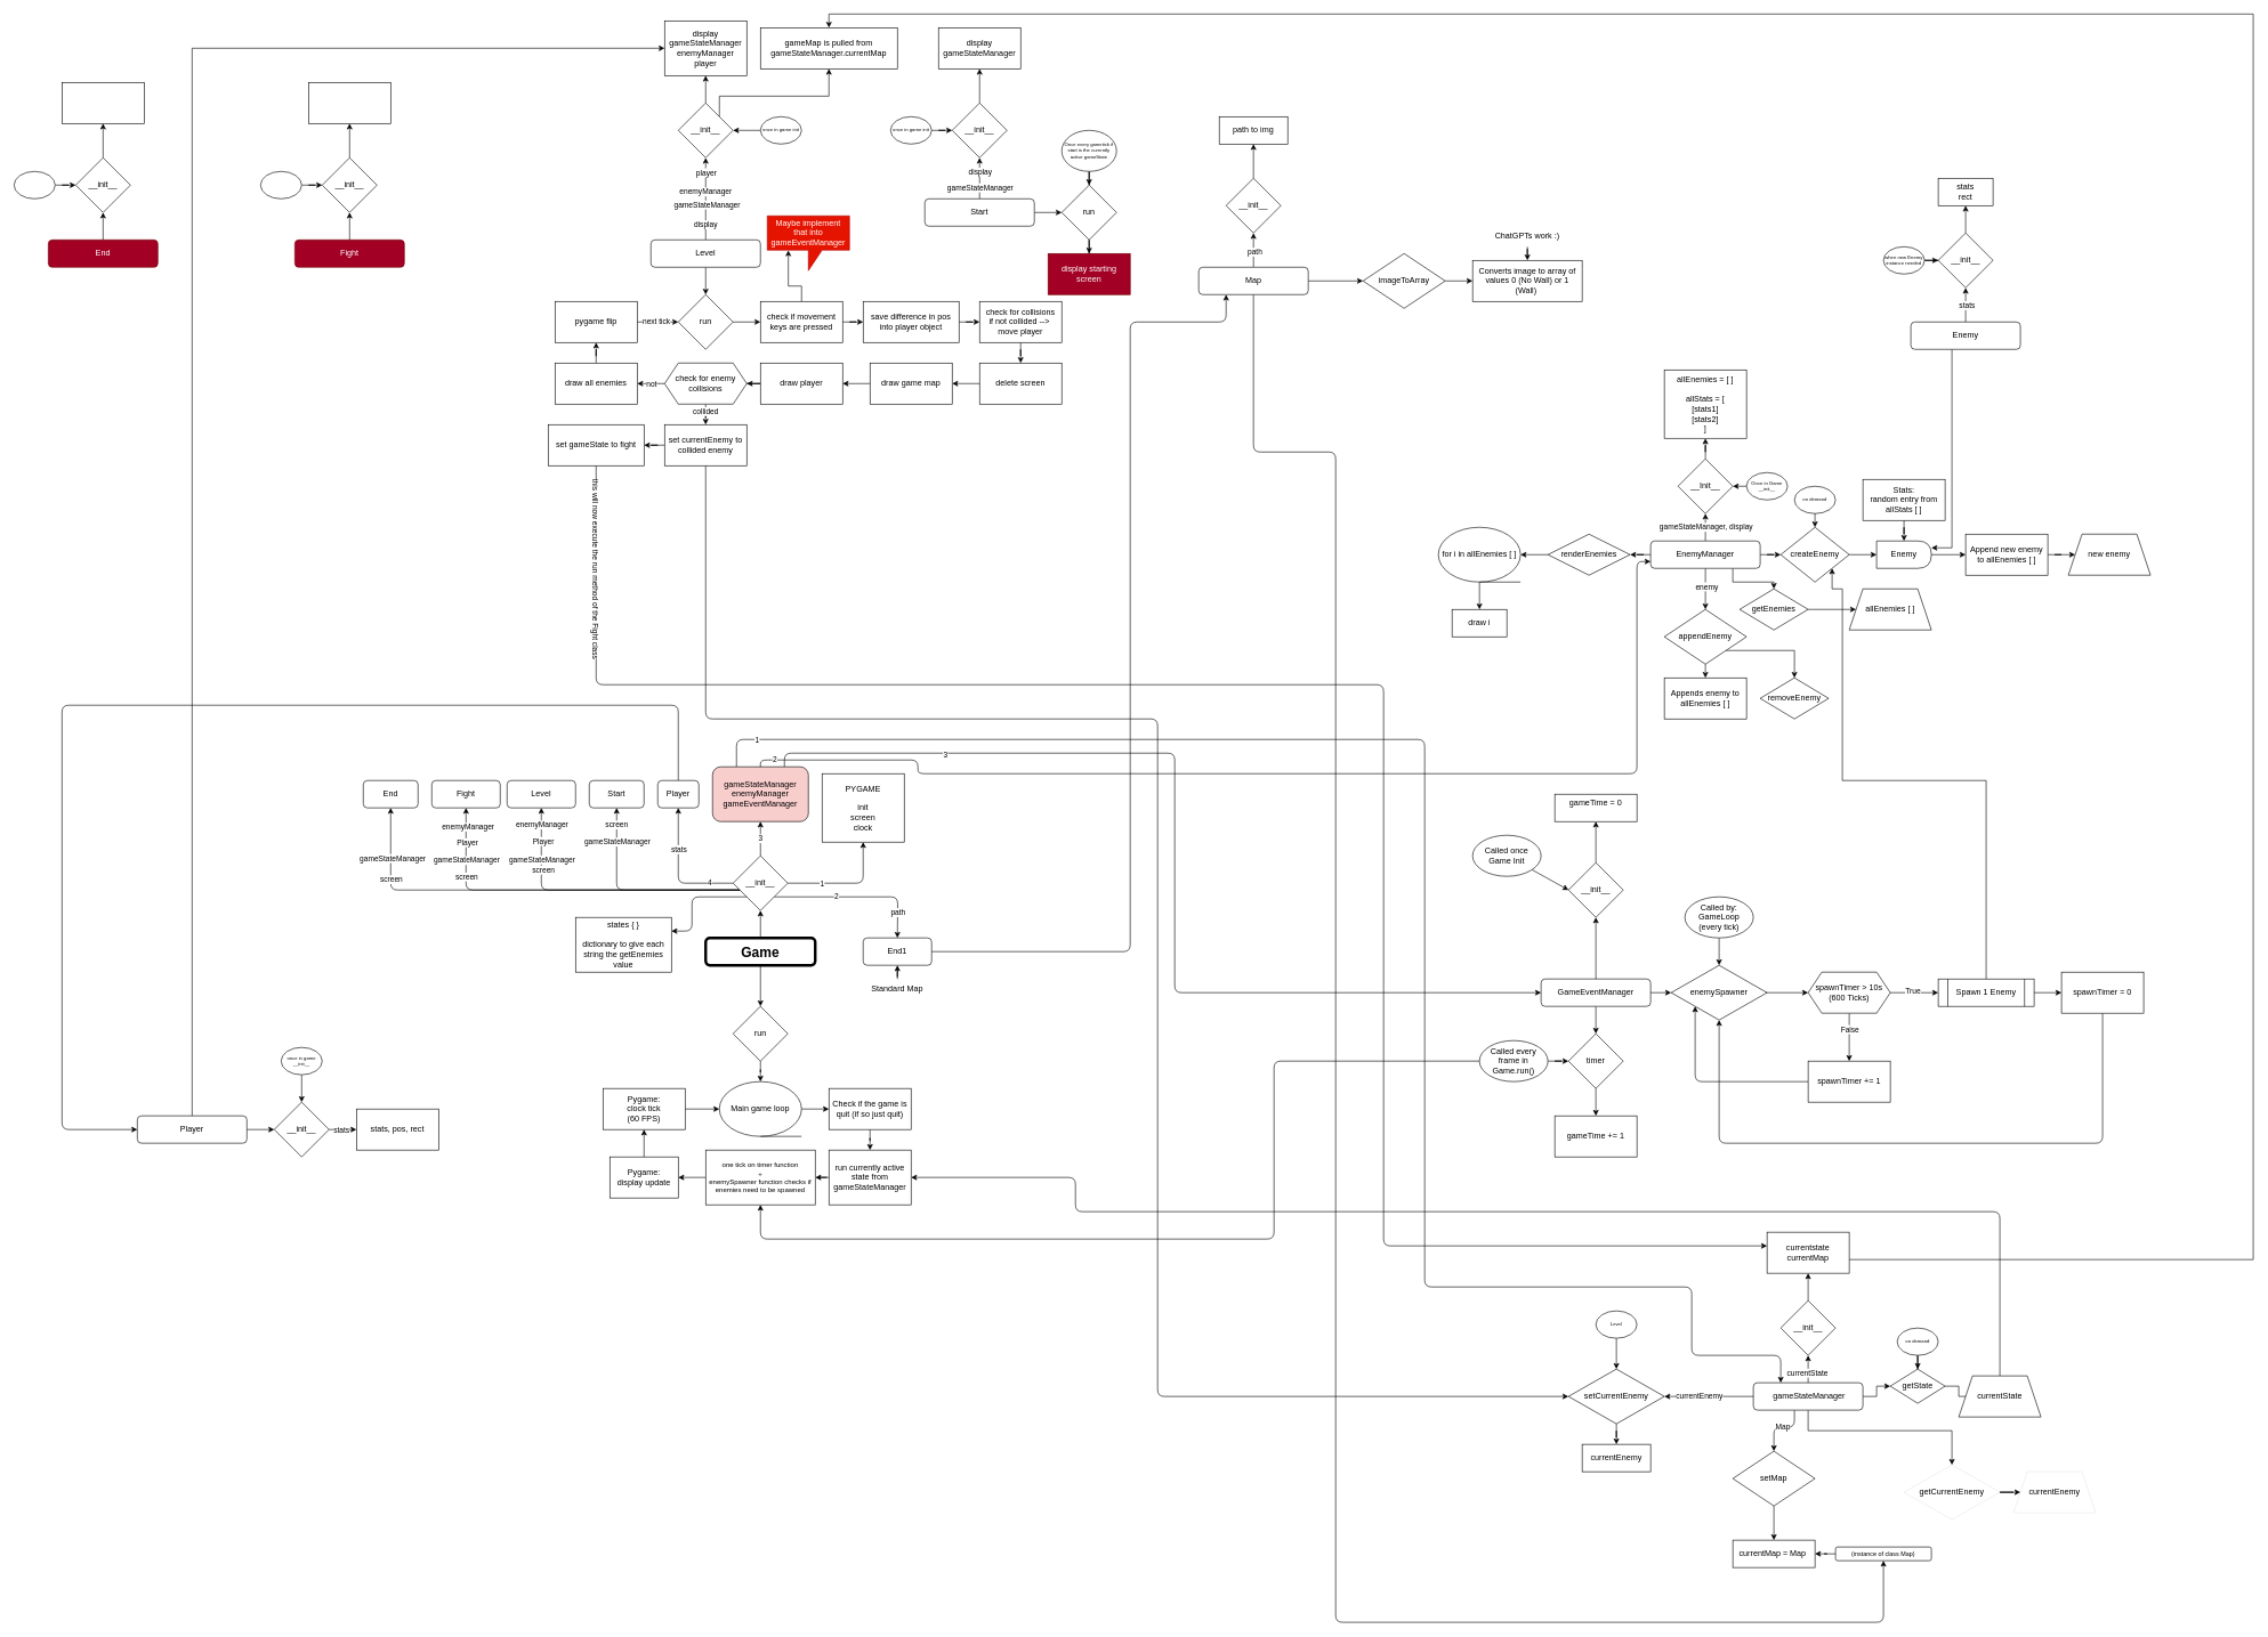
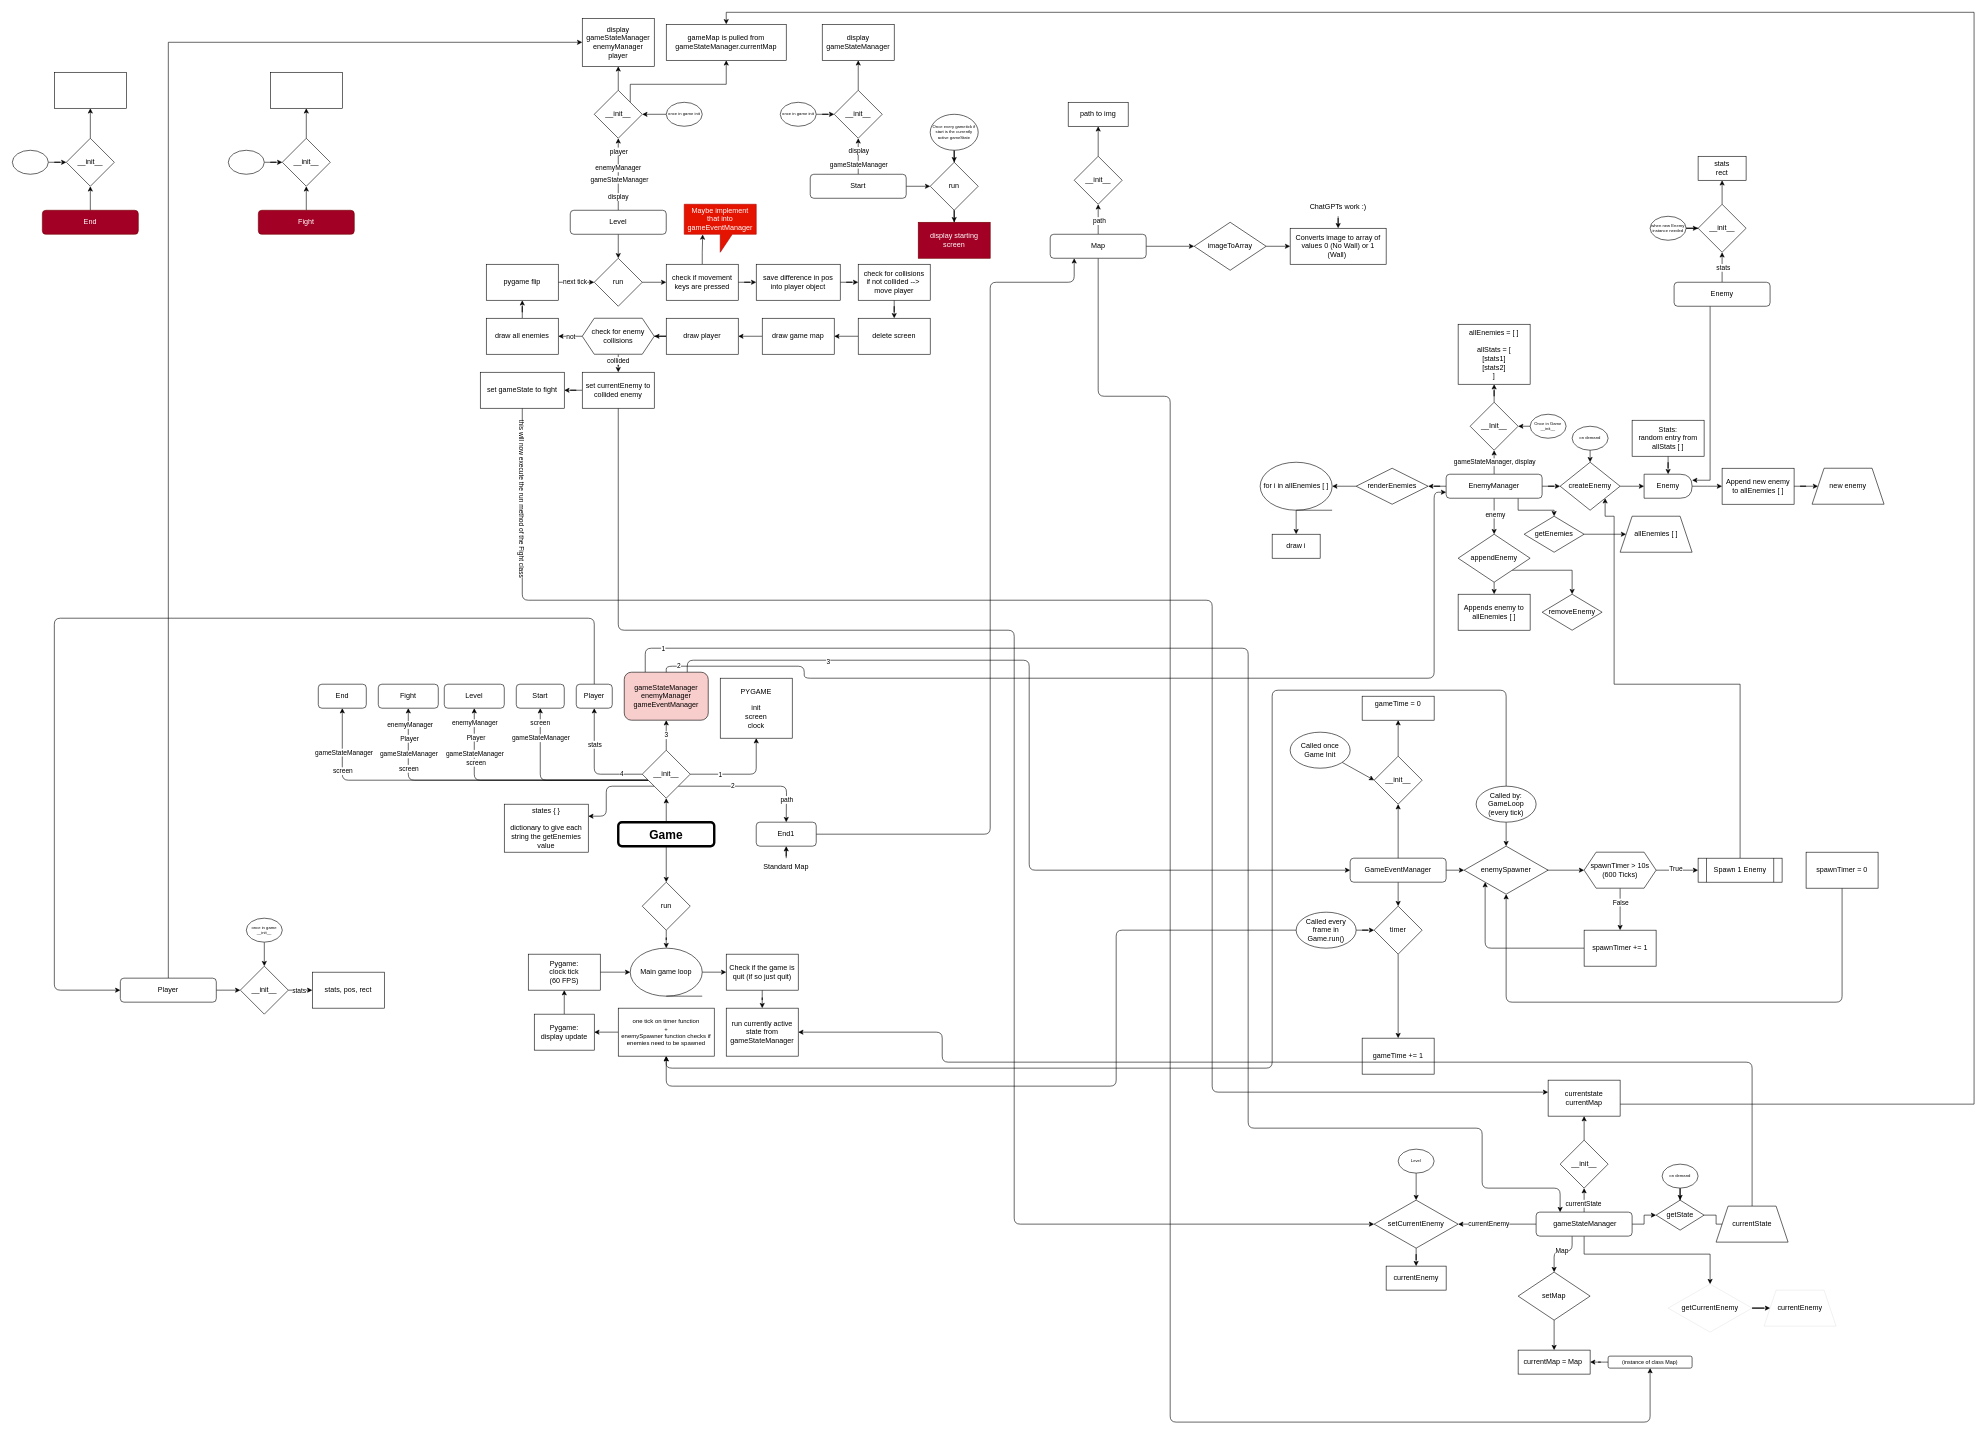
- <mxCell id="272" value="Maybe implement that into gameEventManager" style="shape=callout;whiteSpace=wrap;html=1;perimeter=calloutPerimeter;fillColor=#e51400;fontColor=#ffffff;strokeColor=#B20000;" vertex="1" parent="1"><mxGeometry x="1120" y="315" width="120" height="80" as="geometry" /></mxCell>
+ <mxCell id="272" value="Maybe implement that into gameEventManager" style="shape=callout;whiteSpace=wrap;html=1;perimeter=calloutPerimeter;fillColor=#e51400;fontColor=#ffffff;strokeColor=#B20000;" vertex="1" parent="1"><mxGeometry x="1140" y="340" width="120" height="80" as="geometry" /></mxCell>
- <mxCell id="13" style="edgeStyle=none;html=1;entryX=0;entryY=0.5;entryDx=0;entryDy=0;" parent="1" source="15" target="18" edge="1"><mxGeometry relative="1" as="geometry" /></mxCell>
- <mxCell id="30" value="gameTime += 1" style="rounded=0;whiteSpace=wrap;html=1;" parent="1" vertex="1"><mxGeometry x="2270" y="1630" width="120" height="60" as="geometry" /></mxCell>
+ <mxCell id="30" value="gameTime += 1" style="rounded=0;whiteSpace=wrap;html=1;" parent="1" vertex="1"><mxGeometry x="2270" y="1730" width="120" height="60" as="geometry" /></mxCell>
+ <mxCell id="6" style="edgeStyle=orthogonalEdgeStyle;orthogonalLoop=1;jettySize=auto;html=1;entryX=0.5;entryY=1;entryDx=0;entryDy=0;" parent="1" source="7" target="193" edge="1"><mxGeometry relative="1" as="geometry"><Array as="points"><mxPoint x="2510" y="1150" /><mxPoint x="2120" y="1150" /><mxPoint x="2120" y="1780" /><mxPoint x="1110" y="1780" /></Array></mxGeometry></mxCell>
- <mxCell id="190" value="" style="edgeStyle=orthogonalEdgeStyle;orthogonalLoop=1;jettySize=auto;html=1;" parent="1" source="191" target="193" edge="1"><mxGeometry relative="1" as="geometry" /></mxCell>
